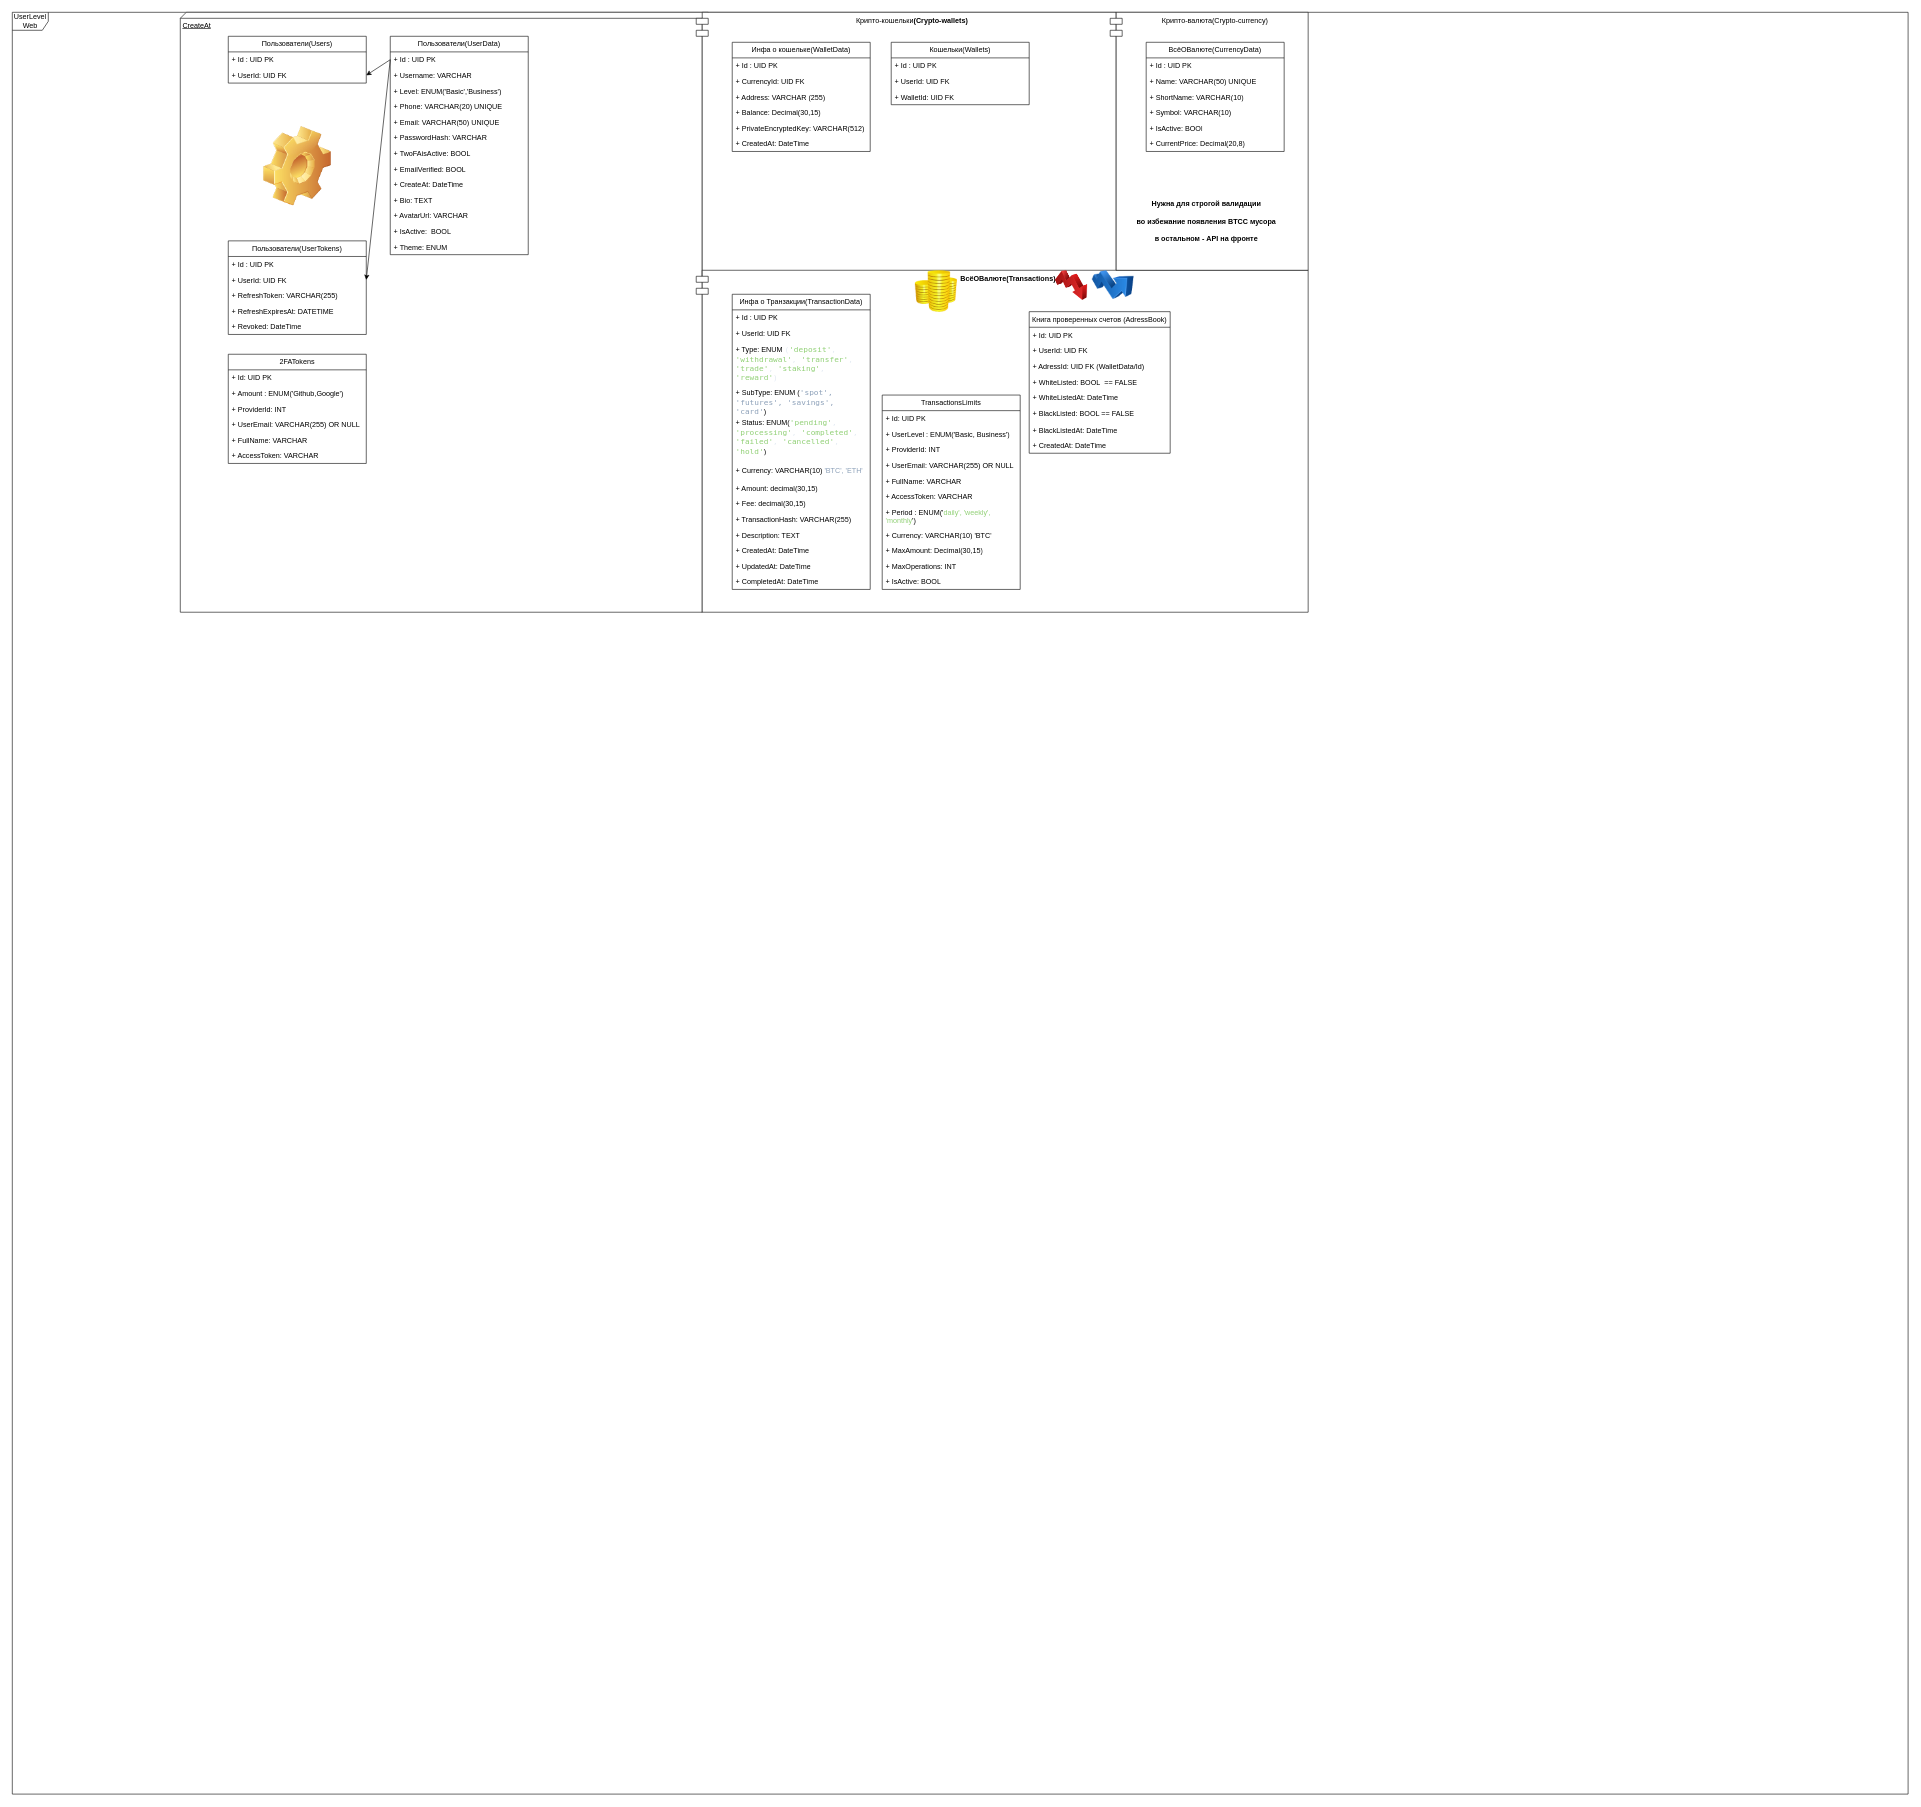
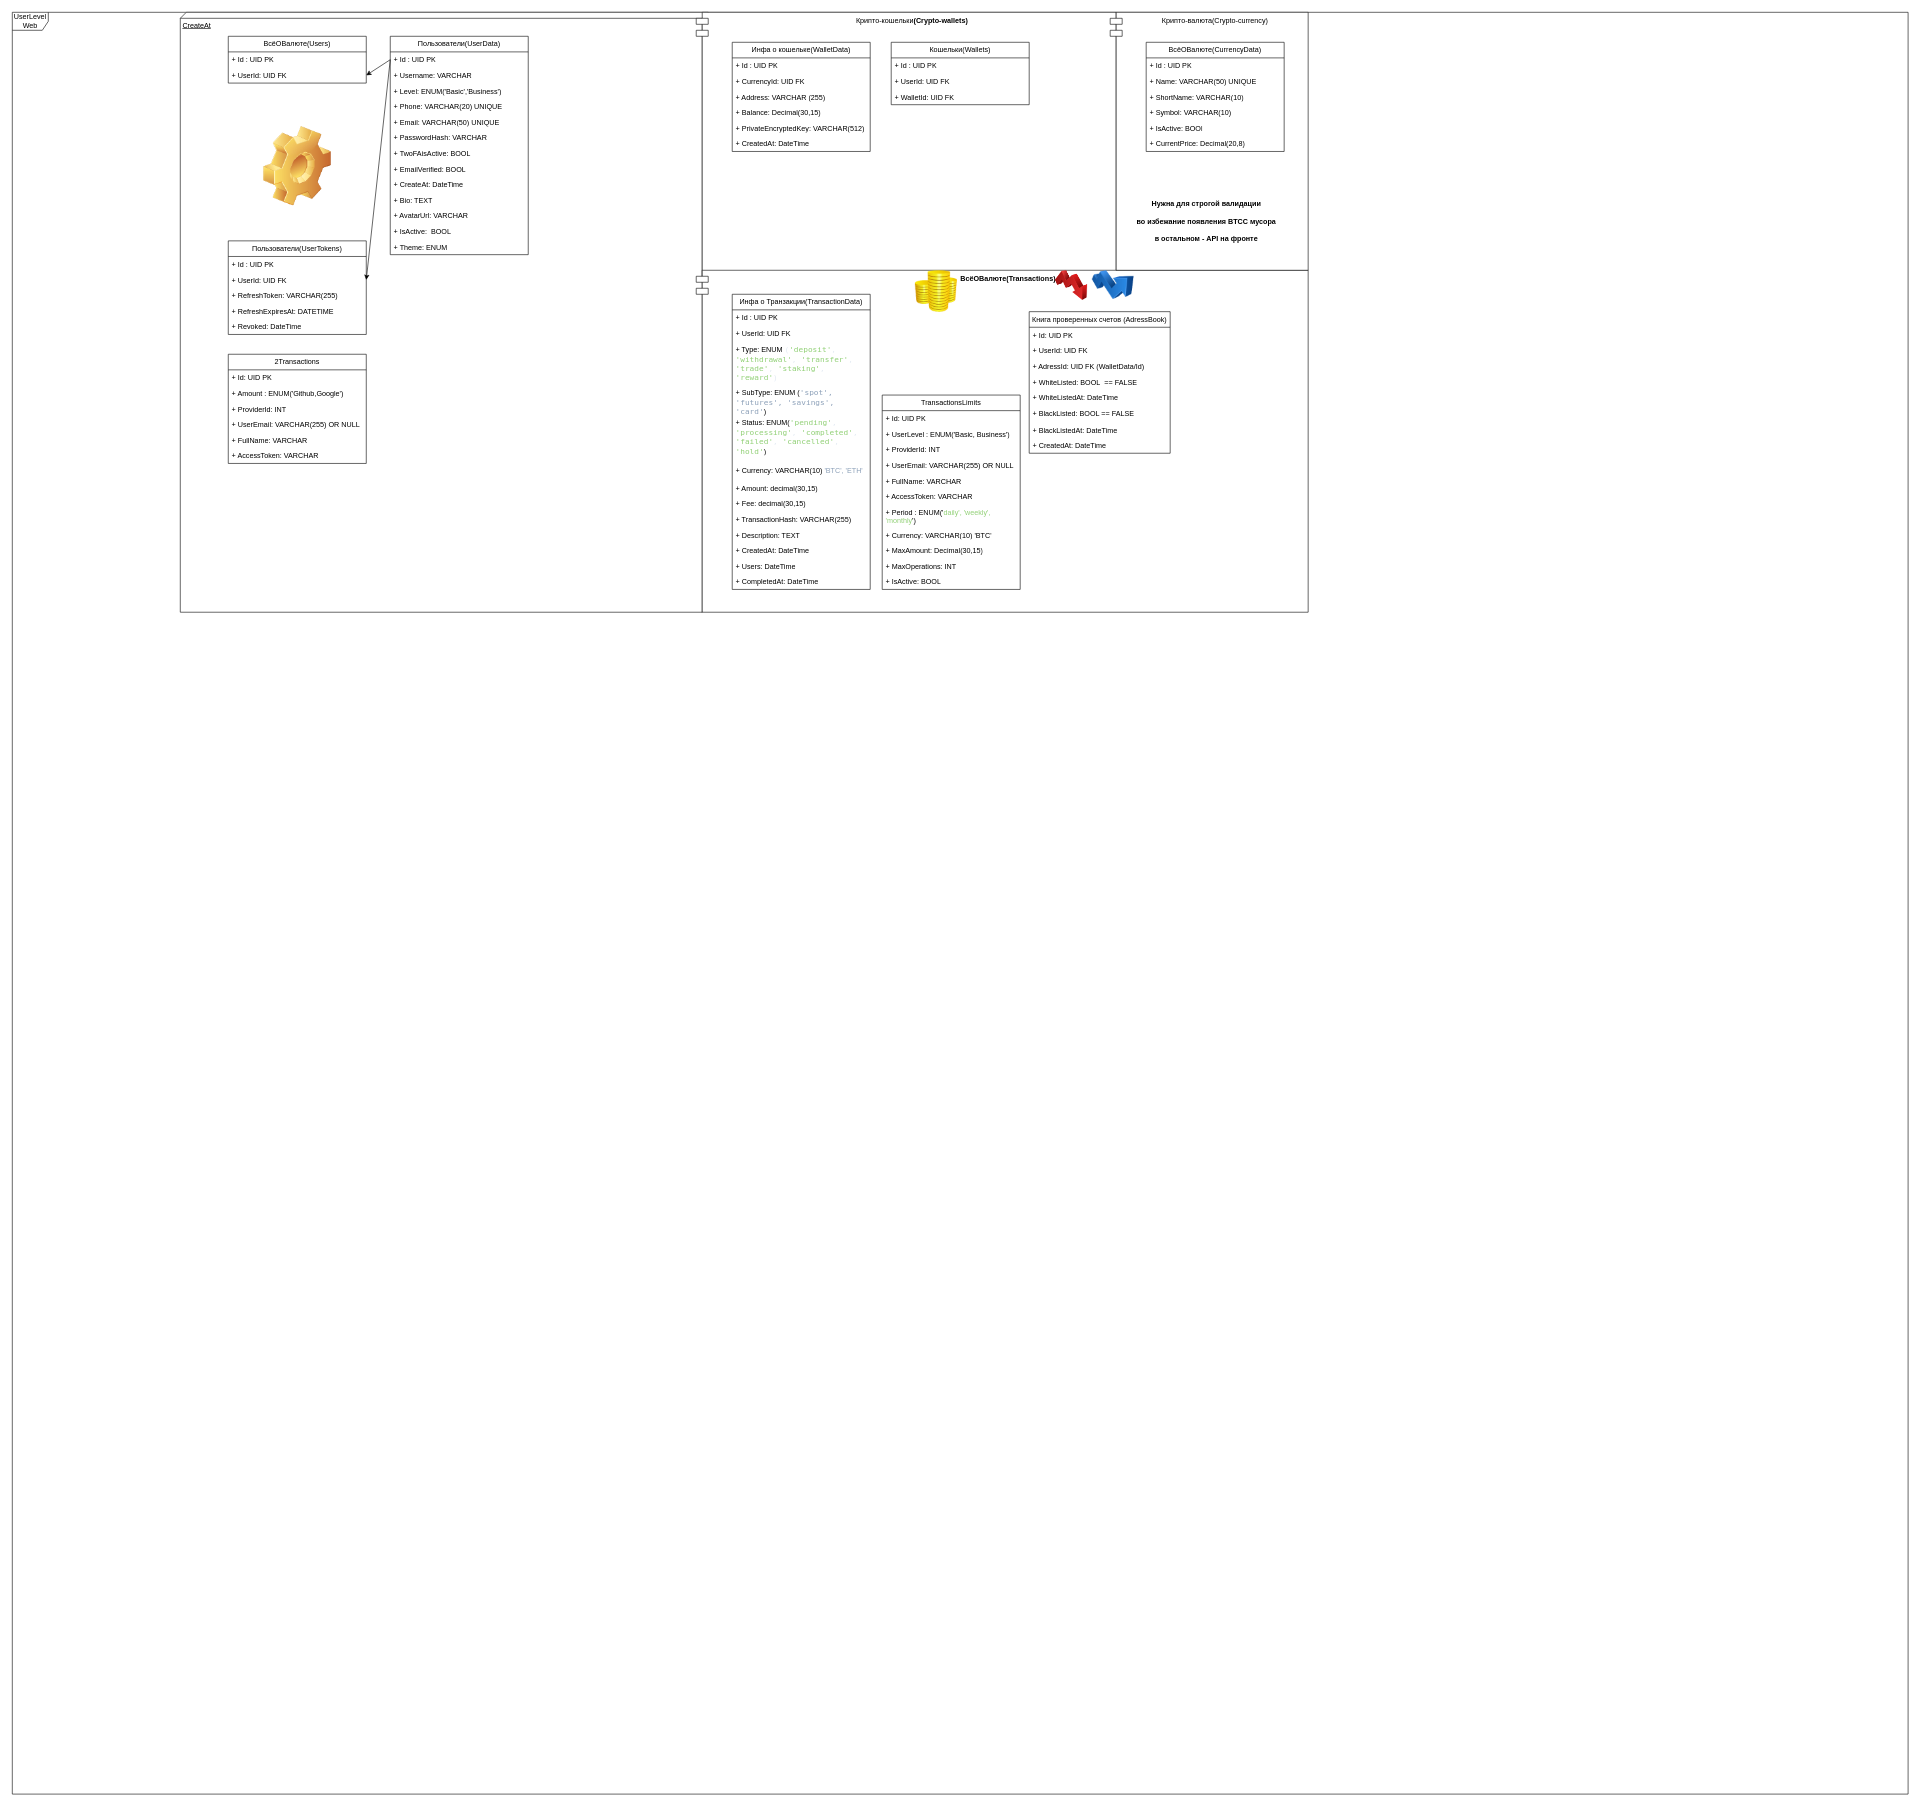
- <mxCell id="4" value="Пользователи(Users)" style="swimlane;fontStyle=0;childLayout=stackLayout;horizontal=1;startSize=26;fillColor=none;horizontalStack=0;resizeParent=1;resizeParentMax=0;resizeLast=0;collapsible=1;marginBottom=0;whiteSpace=wrap;html=1;labelBackgroundColor=default;movable=0;resizable=0;rotatable=0;deletable=0;editable=0;locked=1;connectable=0;" parent="1" vertex="1"><mxGeometry x="380" y="60" width="230" height="78" as="geometry"><mxRectangle x="730" y="613" width="120" height="30" as="alternateBounds" /></mxGeometry></mxCell>
+ <mxCell id="4" value="ВсёОВалюте(Users)" style="swimlane;fontStyle=0;childLayout=stackLayout;horizontal=1;startSize=26;fillColor=none;horizontalStack=0;resizeParent=1;resizeParentMax=0;resizeLast=0;collapsible=1;marginBottom=0;whiteSpace=wrap;html=1;labelBackgroundColor=default;movable=0;resizable=0;rotatable=0;deletable=0;editable=0;locked=1;connectable=0;" parent="1" vertex="1"><mxGeometry x="380" y="60" width="230" height="78" as="geometry"><mxRectangle x="730" y="613" width="120" height="30" as="alternateBounds" /></mxGeometry></mxCell>
- <mxCell id="29" value="&lt;div&gt;&lt;span style=&quot;background-color: transparent; color: light-dark(rgb(0, 0, 0), rgb(255, 255, 255));&quot;&gt;2FATokens&lt;/span&gt;&lt;/div&gt;" style="swimlane;fontStyle=0;childLayout=stackLayout;horizontal=1;startSize=26;fillColor=none;horizontalStack=0;resizeParent=1;resizeParentMax=0;resizeLast=0;collapsible=1;marginBottom=0;whiteSpace=wrap;html=1;movable=0;resizable=0;rotatable=0;deletable=0;editable=0;locked=1;connectable=0;" parent="1" vertex="1"><mxGeometry x="380" y="590" width="230" height="182" as="geometry" /></mxCell>
+ <mxCell id="29" value="&lt;div&gt;&lt;span style=&quot;background-color: transparent; color: light-dark(rgb(0, 0, 0), rgb(255, 255, 255));&quot;&gt;2Transactions&lt;/span&gt;&lt;/div&gt;" style="swimlane;fontStyle=0;childLayout=stackLayout;horizontal=1;startSize=26;fillColor=none;horizontalStack=0;resizeParent=1;resizeParentMax=0;resizeLast=0;collapsible=1;marginBottom=0;whiteSpace=wrap;html=1;movable=0;resizable=0;rotatable=0;deletable=0;editable=0;locked=1;connectable=0;" parent="1" vertex="1"><mxGeometry x="380" y="590" width="230" height="182" as="geometry" /></mxCell>
- <mxCell id="71" value="+ UpdatedAt: DateTime" style="text;strokeColor=none;fillColor=none;align=left;verticalAlign=top;spacingLeft=4;spacingRight=4;overflow=hidden;rotatable=0;points=[[0,0.5],[1,0.5]];portConstraint=eastwest;whiteSpace=wrap;html=1;" vertex="1" parent="59"><mxGeometry y="440" width="230" height="26" as="geometry" /></mxCell>
+ <mxCell id="71" value="+ Users: DateTime" style="text;strokeColor=none;fillColor=none;align=left;verticalAlign=top;spacingLeft=4;spacingRight=4;overflow=hidden;rotatable=0;points=[[0,0.5],[1,0.5]];portConstraint=eastwest;whiteSpace=wrap;html=1;" vertex="1" parent="59"><mxGeometry y="440" width="230" height="26" as="geometry" /></mxCell>
